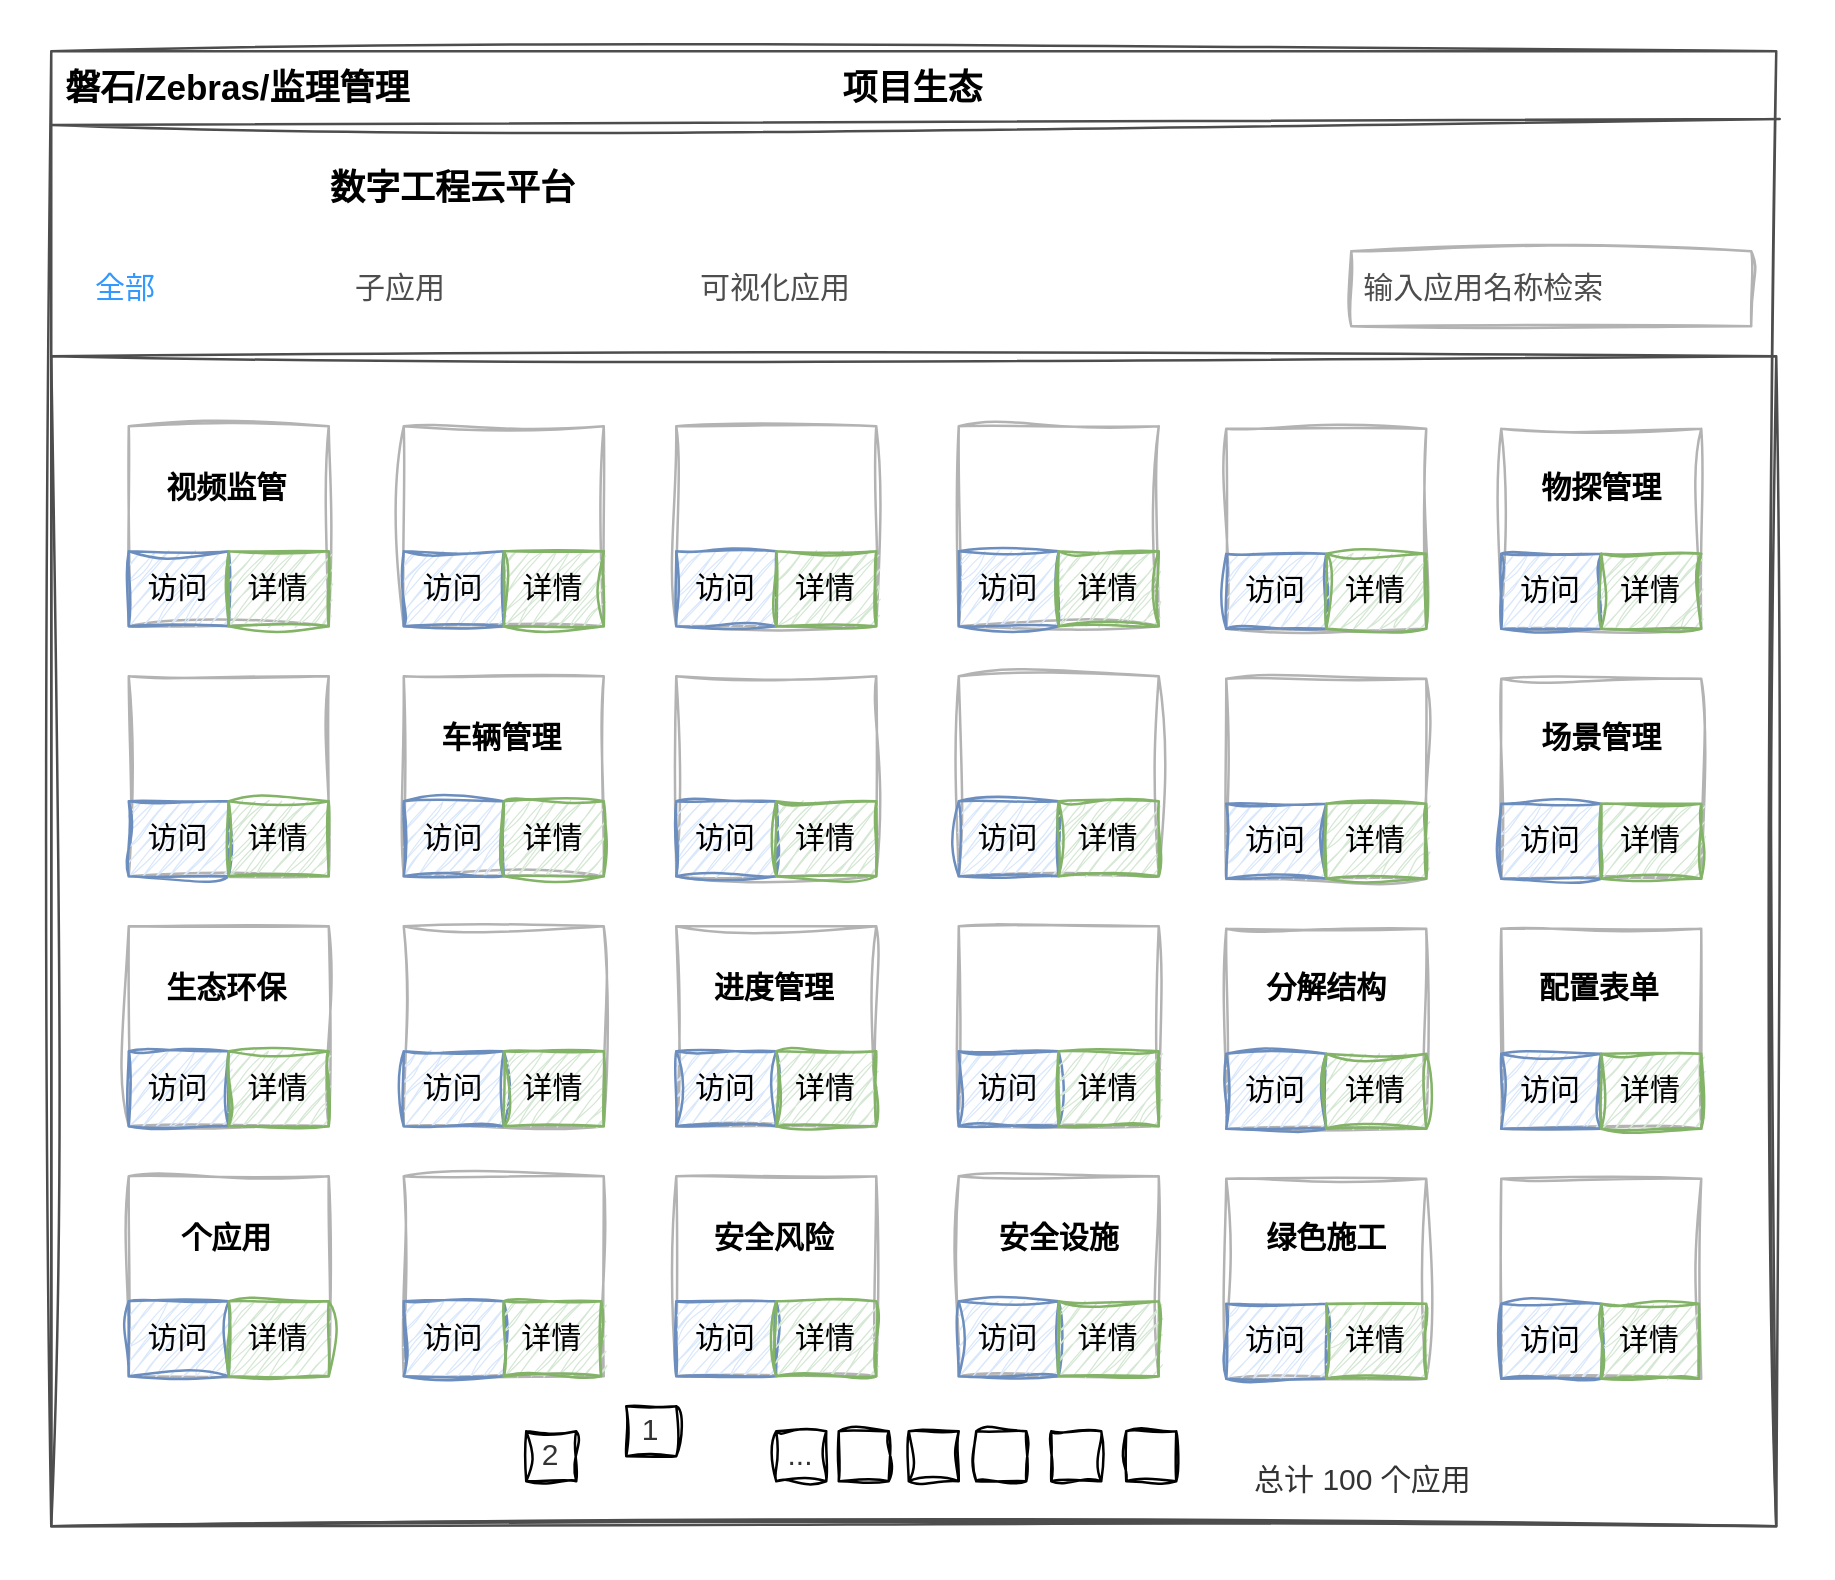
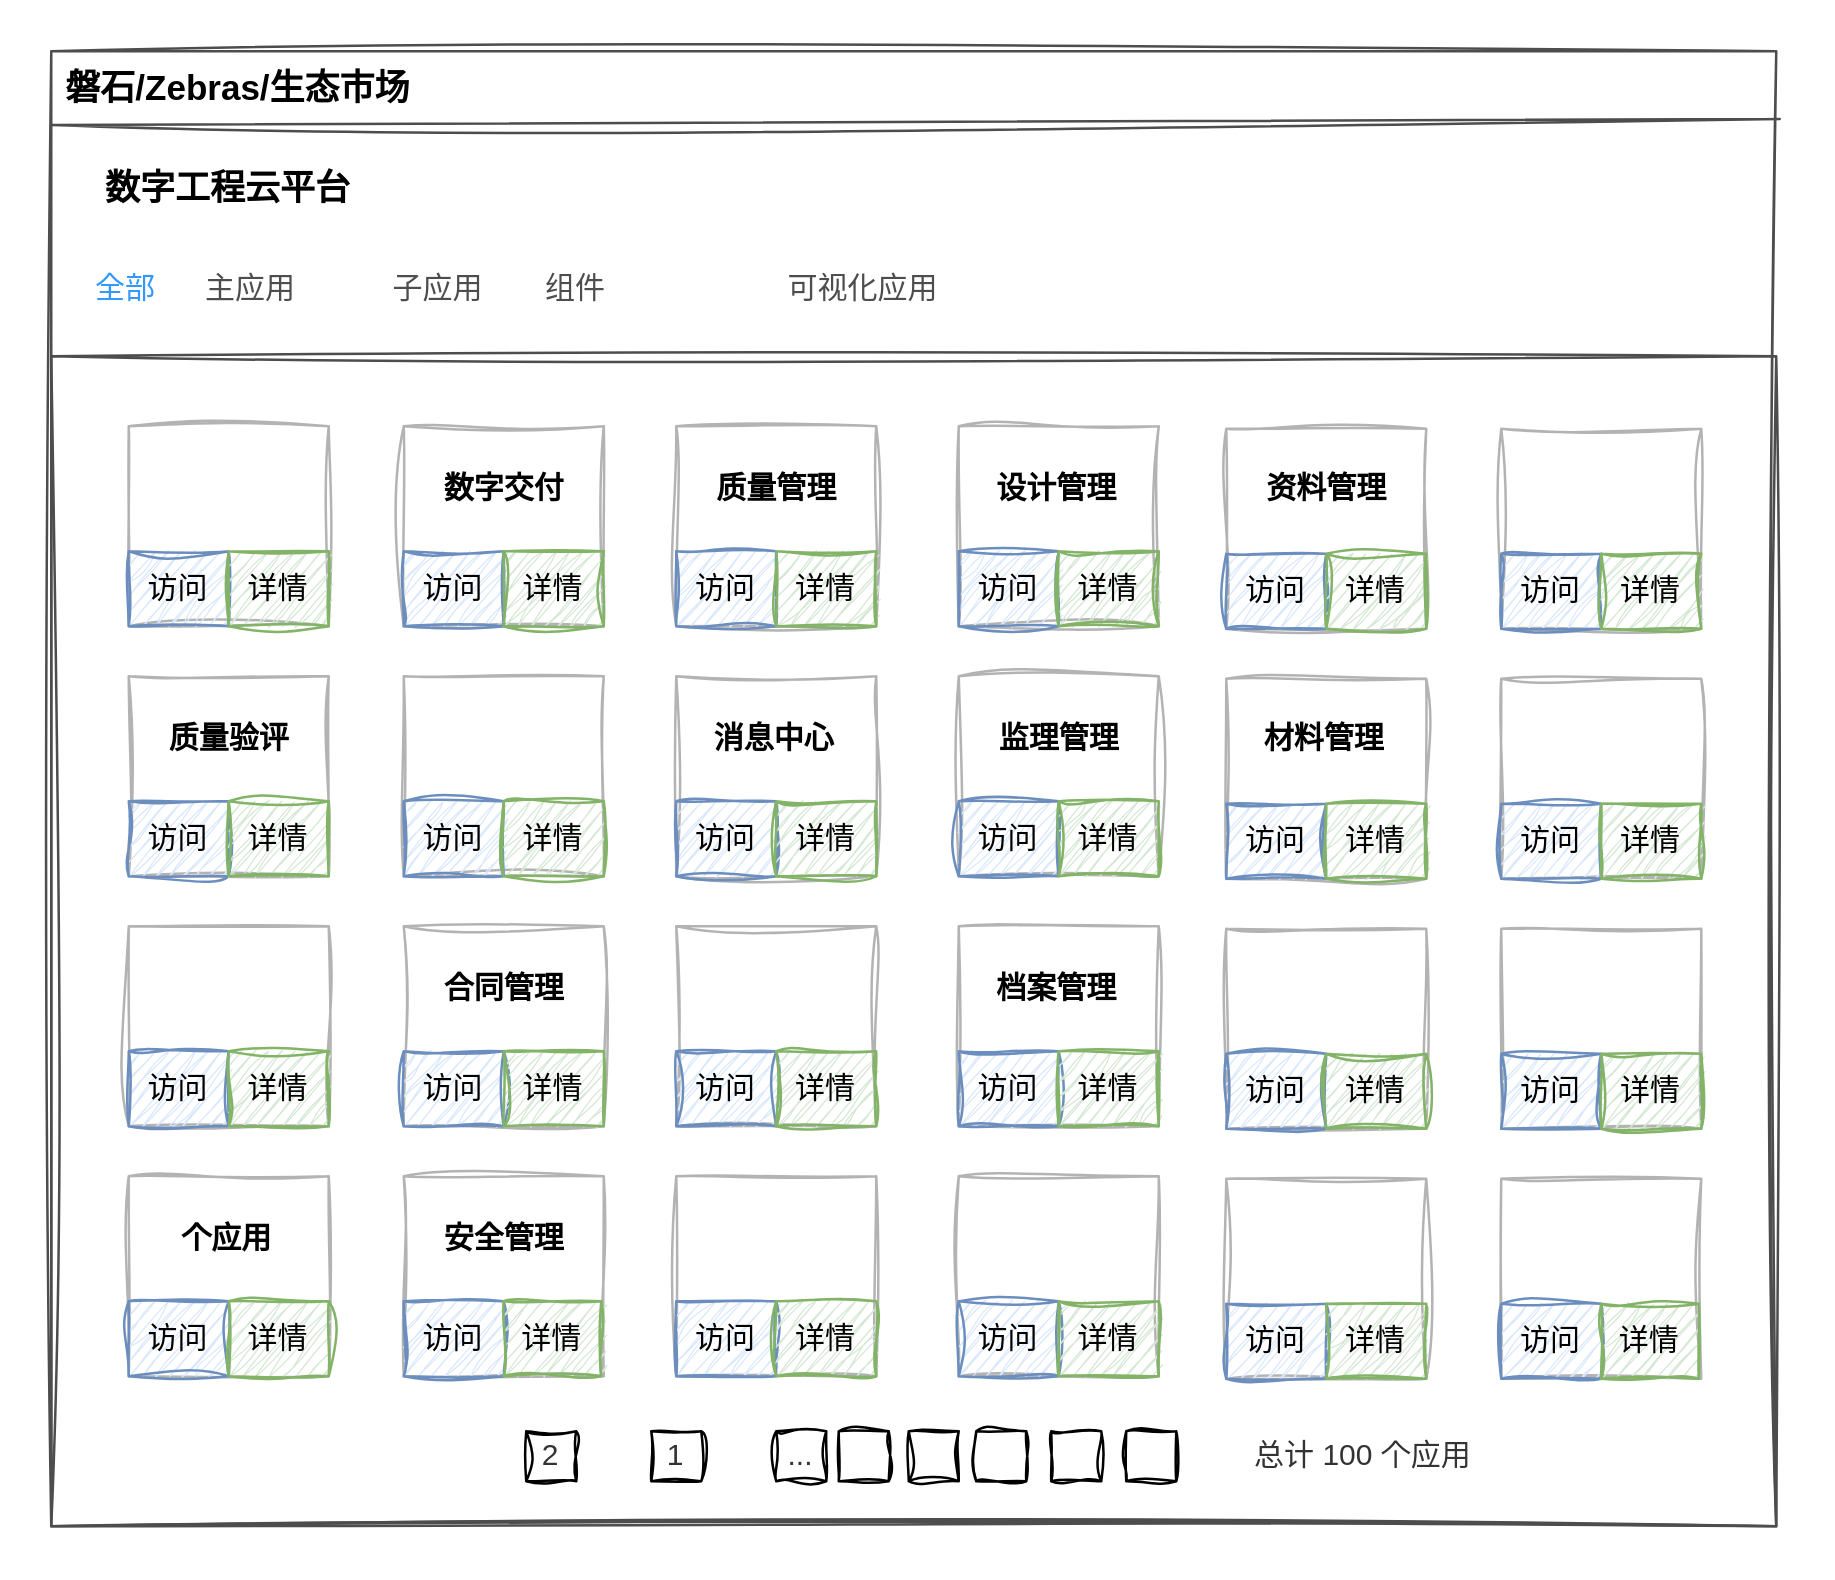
- <mxCell id="6" value="磐石/Zebras/监理管理" style="text;html=1;align=center;verticalAlign=middle;whiteSpace=wrap;rounded=0;fontSize=14;fontStyle=1;shadow=0;sketch=1;curveFitting=1;jiggle=2;" vertex="1" parent="1"><mxGeometry x="20" y="20" width="150" height="30" as="geometry" /></mxCell>
+ <mxCell id="6" value="磐石/Zebras/生态市场" style="text;html=1;align=center;verticalAlign=middle;whiteSpace=wrap;rounded=0;fontSize=14;fontStyle=1;shadow=0;sketch=1;curveFitting=1;jiggle=2;" vertex="1" parent="1"><mxGeometry x="20" y="20" width="150" height="30" as="geometry" /></mxCell>
- <mxCell id="5" value="项目生态" style="text;html=1;align=center;verticalAlign=middle;whiteSpace=wrap;rounded=0;fontSize=14;fontStyle=1;shadow=0;sketch=1;curveFitting=1;jiggle=2;" vertex="1" parent="1"><mxGeometry x="335" y="20" width="60" height="30" as="geometry" /></mxCell>
- <mxCell id="4" value="数字工程云平台" style="text;html=1;align=left;verticalAlign=middle;whiteSpace=wrap;rounded=0;shadow=0;fontSize=14;fontStyle=1;sketch=1;curveFitting=1;jiggle=2;" vertex="1" parent="1"><mxGeometry x="130" y="60" width="210" height="30" as="geometry" /></mxCell>
+ <mxCell id="4" value="数字工程云平台" style="text;html=1;align=left;verticalAlign=middle;whiteSpace=wrap;rounded=0;shadow=0;fontSize=14;fontStyle=1;sketch=1;curveFitting=1;jiggle=2;" vertex="1" parent="1"><mxGeometry x="40" y="60" width="210" height="30" as="geometry" /></mxCell>
+ <mxCell id="9" value="主应用" style="text;html=1;align=center;verticalAlign=middle;whiteSpace=wrap;rounded=0;fontColor=#4D4D4D;shadow=0;sketch=1;curveFitting=1;jiggle=2;" vertex="1" parent="1"><mxGeometry x="80" y="100" width="40" height="30" as="geometry" /></mxCell>
- <mxCell id="10" value="&lt;font&gt;子应用&lt;/font&gt;" style="text;html=1;align=center;verticalAlign=middle;whiteSpace=wrap;rounded=0;shadow=0;fontColor=#4D4D4D;sketch=1;curveFitting=1;jiggle=2;" vertex="1" parent="1"><mxGeometry x="140" y="100" width="40" height="30" as="geometry" /></mxCell>
+ <mxCell id="10" value="&lt;font&gt;子应用&lt;/font&gt;" style="text;html=1;align=center;verticalAlign=middle;whiteSpace=wrap;rounded=0;shadow=0;fontColor=#4D4D4D;sketch=1;curveFitting=1;jiggle=2;" vertex="1" parent="1"><mxGeometry x="155" y="100" width="40" height="30" as="geometry" /></mxCell>
+ <mxCell id="11" value="&lt;font&gt;组件&lt;/font&gt;" style="text;html=1;align=center;verticalAlign=middle;whiteSpace=wrap;rounded=0;shadow=0;fontColor=#4D4D4D;sketch=1;curveFitting=1;jiggle=2;" vertex="1" parent="1"><mxGeometry x="210" y="100" width="40" height="30" as="geometry" /></mxCell>
- <mxCell id="12" value="&lt;font&gt;可视化应用&lt;/font&gt;" style="text;html=1;align=center;verticalAlign=middle;whiteSpace=wrap;rounded=0;shadow=0;fontColor=#4D4D4D;sketch=1;curveFitting=1;jiggle=2;" vertex="1" parent="1"><mxGeometry x="270" y="100" width="80" height="30" as="geometry" /></mxCell>
+ <mxCell id="12" value="&lt;font&gt;可视化应用&lt;/font&gt;" style="text;html=1;align=center;verticalAlign=middle;whiteSpace=wrap;rounded=0;shadow=0;fontColor=#4D4D4D;sketch=1;curveFitting=1;jiggle=2;" vertex="1" parent="1"><mxGeometry x="305" y="100" width="80" height="30" as="geometry" /></mxCell>
- <mxCell id="7" value="&lt;font color=&quot;#4d4d4d&quot;&gt;&amp;nbsp;输入应用名称检索&lt;/font&gt;" style="text;html=1;align=left;verticalAlign=middle;whiteSpace=wrap;rounded=0;strokeColor=#B3B3B3;shadow=0;sketch=1;curveFitting=1;jiggle=2;" vertex="1" parent="1"><mxGeometry x="540" y="100" width="160" height="30" as="geometry" /></mxCell>
- <mxCell id="95" value="视频监管" style="text;html=1;align=center;verticalAlign=middle;whiteSpace=wrap;rounded=0;fontStyle=1;sketch=1;curveFitting=1;jiggle=2;shadow=0;" vertex="1" parent="1"><mxGeometry x="51" y="180" width="79" height="30" as="geometry" /></mxCell>
+ <mxCell id="96" value="数字交付" style="text;html=1;align=center;verticalAlign=middle;whiteSpace=wrap;rounded=0;fontStyle=1;sketch=1;curveFitting=1;jiggle=2;shadow=0;" vertex="1" parent="1"><mxGeometry x="162" y="180" width="79" height="30" as="geometry" /></mxCell>
+ <mxCell id="97" value="质量管理" style="text;html=1;align=center;verticalAlign=middle;whiteSpace=wrap;rounded=0;fontStyle=1;sketch=1;curveFitting=1;jiggle=2;shadow=0;" vertex="1" parent="1"><mxGeometry x="271" y="180" width="79" height="30" as="geometry" /></mxCell>
+ <mxCell id="98" value="设计管理" style="text;html=1;align=center;verticalAlign=middle;whiteSpace=wrap;rounded=0;fontStyle=1;sketch=1;curveFitting=1;jiggle=2;shadow=0;" vertex="1" parent="1"><mxGeometry x="383" y="180" width="79" height="30" as="geometry" /></mxCell>
+ <mxCell id="99" value="资料管理" style="text;html=1;align=center;verticalAlign=middle;whiteSpace=wrap;rounded=0;fontStyle=1;sketch=1;curveFitting=1;jiggle=2;shadow=0;" vertex="1" parent="1"><mxGeometry x="491" y="180" width="79" height="30" as="geometry" /></mxCell>
- <mxCell id="100" value="物探管理" style="text;html=1;align=center;verticalAlign=middle;whiteSpace=wrap;rounded=0;fontStyle=1;sketch=1;curveFitting=1;jiggle=2;shadow=0;" vertex="1" parent="1"><mxGeometry x="601" y="180" width="79" height="30" as="geometry" /></mxCell>
+ <mxCell id="101" value="质量验评" style="text;html=1;align=center;verticalAlign=middle;whiteSpace=wrap;rounded=0;fontStyle=1;sketch=1;curveFitting=1;jiggle=2;shadow=0;" vertex="1" parent="1"><mxGeometry x="52" y="280" width="79" height="30" as="geometry" /></mxCell>
- <mxCell id="102" value="车辆管理" style="text;html=1;align=center;verticalAlign=middle;whiteSpace=wrap;rounded=0;fontStyle=1;sketch=1;curveFitting=1;jiggle=2;shadow=0;" vertex="1" parent="1"><mxGeometry x="161" y="280" width="79" height="30" as="geometry" /></mxCell>
+ <mxCell id="103" value="消息中心" style="text;html=1;align=center;verticalAlign=middle;whiteSpace=wrap;rounded=0;fontStyle=1;sketch=1;curveFitting=1;jiggle=2;shadow=0;" vertex="1" parent="1"><mxGeometry x="270" y="280" width="79" height="30" as="geometry" /></mxCell>
+ <mxCell id="104" value="监理管理" style="text;html=1;align=center;verticalAlign=middle;whiteSpace=wrap;rounded=0;fontStyle=1;sketch=1;curveFitting=1;jiggle=2;shadow=0;" vertex="1" parent="1"><mxGeometry x="384" y="280" width="79" height="30" as="geometry" /></mxCell>
+ <mxCell id="105" value="材料管理" style="text;html=1;align=center;verticalAlign=middle;whiteSpace=wrap;rounded=0;fontStyle=1;sketch=1;curveFitting=1;jiggle=2;shadow=0;" vertex="1" parent="1"><mxGeometry x="490" y="280" width="79" height="30" as="geometry" /></mxCell>
- <mxCell id="106" value="场景管理" style="text;html=1;align=center;verticalAlign=middle;whiteSpace=wrap;rounded=0;fontStyle=1;sketch=1;curveFitting=1;jiggle=2;shadow=0;" vertex="1" parent="1"><mxGeometry x="601" y="280" width="79" height="30" as="geometry" /></mxCell>
- <mxCell id="107" value="生态环保" style="text;html=1;align=center;verticalAlign=middle;whiteSpace=wrap;rounded=0;fontStyle=1;sketch=1;curveFitting=1;jiggle=2;shadow=0;" vertex="1" parent="1"><mxGeometry x="51" y="380" width="79" height="30" as="geometry" /></mxCell>
+ <mxCell id="108" value="合同管理" style="text;html=1;align=center;verticalAlign=middle;whiteSpace=wrap;rounded=0;fontStyle=1;sketch=1;curveFitting=1;jiggle=2;shadow=0;" vertex="1" parent="1"><mxGeometry x="162" y="380" width="79" height="30" as="geometry" /></mxCell>
- <mxCell id="109" value="进度管理" style="text;html=1;align=center;verticalAlign=middle;whiteSpace=wrap;rounded=0;fontStyle=1;sketch=1;curveFitting=1;jiggle=2;shadow=0;" vertex="1" parent="1"><mxGeometry x="270" y="380" width="79" height="30" as="geometry" /></mxCell>
+ <mxCell id="110" value="档案管理" style="text;html=1;align=center;verticalAlign=middle;whiteSpace=wrap;rounded=0;fontStyle=1;sketch=1;curveFitting=1;jiggle=2;shadow=0;" vertex="1" parent="1"><mxGeometry x="383" y="380" width="79" height="30" as="geometry" /></mxCell>
- <mxCell id="111" value="分解结构" style="text;html=1;align=center;verticalAlign=middle;whiteSpace=wrap;rounded=0;fontStyle=1;sketch=1;curveFitting=1;jiggle=2;shadow=0;" vertex="1" parent="1"><mxGeometry x="491" y="380" width="79" height="30" as="geometry" /></mxCell>
- <mxCell id="112" value="配置表单" style="text;html=1;align=center;verticalAlign=middle;whiteSpace=wrap;rounded=0;fontStyle=1;sketch=1;curveFitting=1;jiggle=2;shadow=0;" vertex="1" parent="1"><mxGeometry x="600" y="380" width="79" height="30" as="geometry" /></mxCell>
+ <mxCell id="114" value="安全管理" style="text;html=1;align=center;verticalAlign=middle;whiteSpace=wrap;rounded=0;fontStyle=1;sketch=1;curveFitting=1;jiggle=2;shadow=0;" vertex="1" parent="1"><mxGeometry x="162" y="480" width="79" height="30" as="geometry" /></mxCell>
- <mxCell id="115" value="安全风险" style="text;html=1;align=center;verticalAlign=middle;whiteSpace=wrap;rounded=0;fontStyle=1;sketch=1;curveFitting=1;jiggle=2;shadow=0;" vertex="1" parent="1"><mxGeometry x="270" y="480" width="79" height="30" as="geometry" /></mxCell>
- <mxCell id="116" value="安全设施" style="text;html=1;align=center;verticalAlign=middle;whiteSpace=wrap;rounded=0;fontStyle=1;sketch=1;curveFitting=1;jiggle=2;shadow=0;" vertex="1" parent="1"><mxGeometry x="383.5" y="480" width="79" height="30" as="geometry" /></mxCell>
- <mxCell id="117" value="绿色施工" style="text;html=1;align=center;verticalAlign=middle;whiteSpace=wrap;rounded=0;fontStyle=1;sketch=1;curveFitting=1;jiggle=2;shadow=0;" vertex="1" parent="1"><mxGeometry x="491" y="480" width="79" height="30" as="geometry" /></mxCell>
- <mxCell id="17" value="1" style="whiteSpace=wrap;html=1;aspect=fixed;fillColor=none;shadow=0;fontColor=#333333;sketch=1;curveFitting=1;jiggle=2;" vertex="1" parent="1"><mxGeometry x="250" y="562" width="20" height="20" as="geometry" /></mxCell>
+ <mxCell id="17" value="1" style="whiteSpace=wrap;html=1;aspect=fixed;fillColor=none;shadow=0;fontColor=#333333;sketch=1;curveFitting=1;jiggle=2;" vertex="1" parent="1"><mxGeometry x="260" y="572" width="20" height="20" as="geometry" /></mxCell>
- <mxCell id="21" value="总计 100 个应用" style="text;html=1;align=center;verticalAlign=middle;whiteSpace=wrap;rounded=0;shadow=0;fontColor=#333333;sketch=1;curveFitting=1;jiggle=2;" vertex="1" parent="1"><mxGeometry x="490" y="577" width="110" height="30" as="geometry" /></mxCell>
+ <mxCell id="21" value="总计 100 个应用" style="text;html=1;align=center;verticalAlign=middle;whiteSpace=wrap;rounded=0;shadow=0;fontColor=#333333;sketch=1;curveFitting=1;jiggle=2;" vertex="1" parent="1"><mxGeometry x="490" y="567" width="110" height="30" as="geometry" /></mxCell>
